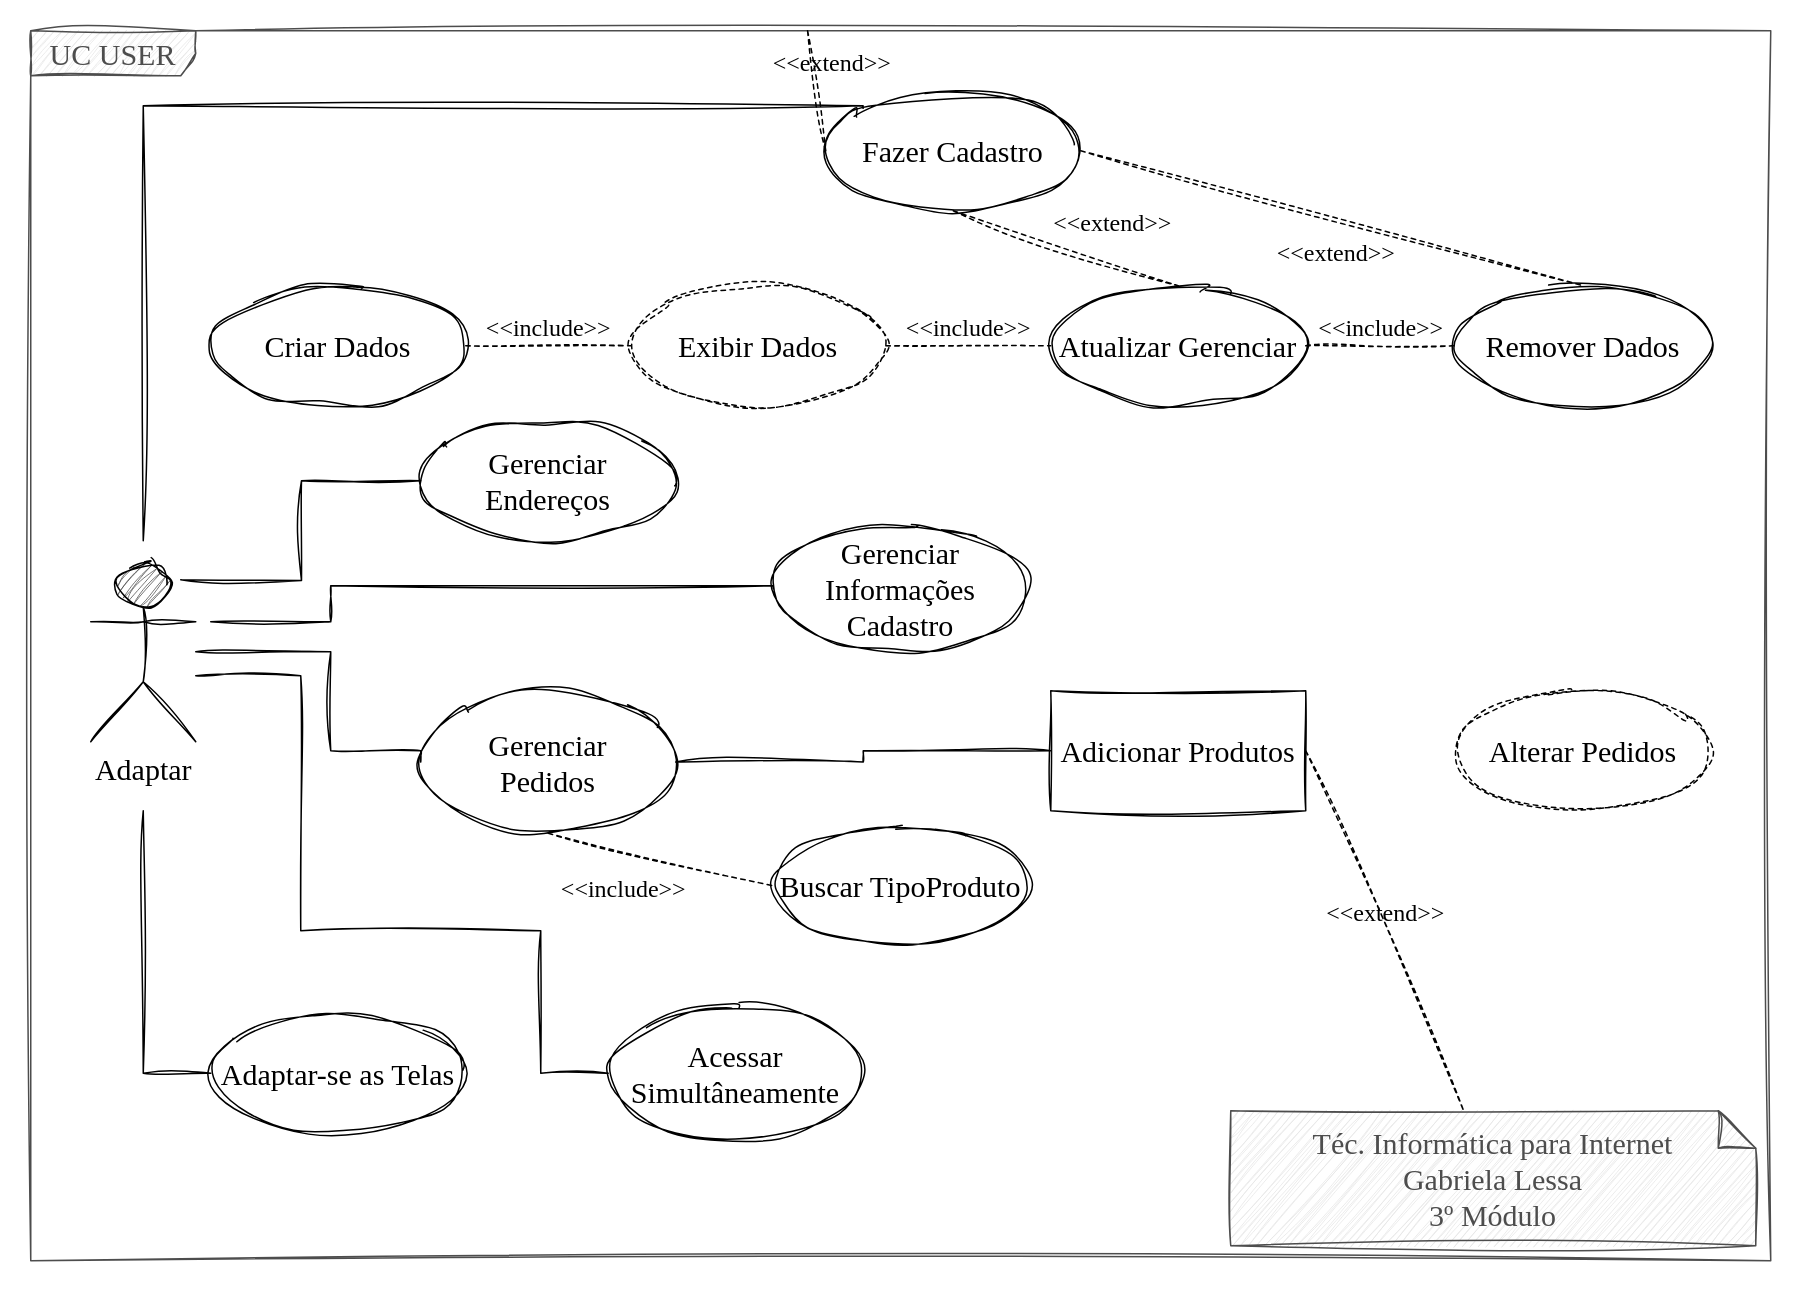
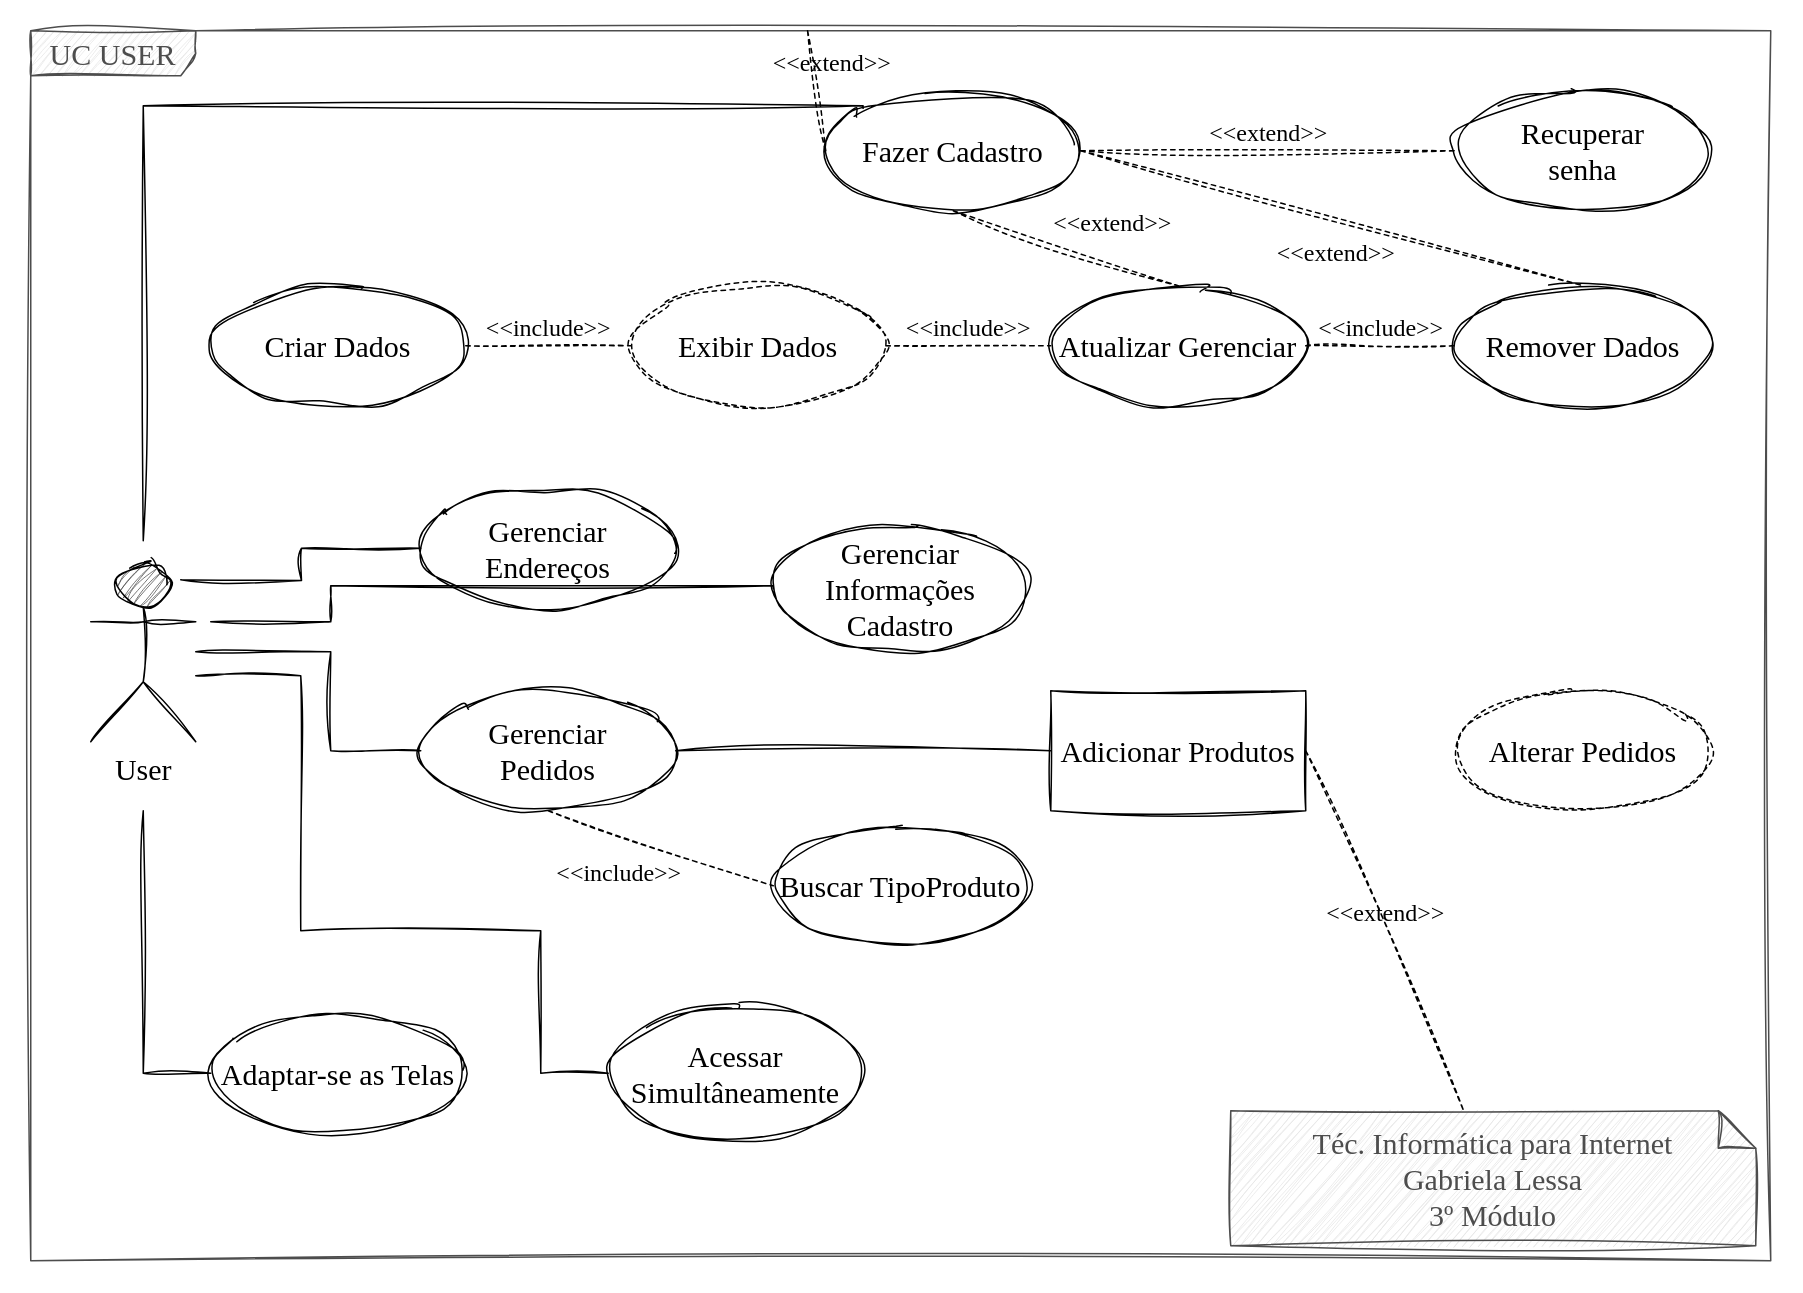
+ <mxCell id="29" value="&amp;lt;&amp;lt;extend&amp;gt;&amp;gt;" style="html=1;verticalAlign=bottom;labelBackgroundColor=none;endArrow=none;endFill=0;dashed=1;hachureGap=4;fontFamily=Architects Daughter;fontSource=https%3A%2F%2Ffonts.googleapis.com%2Fcss%3Ffamily%3DArchitects%2BDaughter;fontSize=16;rounded=0;exitX=1;exitY=0.5;exitDx=0;exitDy=0;entryX=0;entryY=0.5;entryDx=0;entryDy=0;sketch=1;curveFitting=1;jiggle=2;" parent="1" source="13" target="20" edge="1"><mxGeometry width="160" relative="1" as="geometry"><mxPoint x="680" y="150" as="sourcePoint" /><mxPoint x="840" y="150" as="targetPoint" /></mxGeometry></mxCell>
+ <mxCell id="20" value="Recuperar &lt;br&gt;senha" style="ellipse;whiteSpace=wrap;html=1;hachureGap=4;fontFamily=Architects Daughter;fontSource=https%3A%2F%2Ffonts.googleapis.com%2Fcss%3Ffamily%3DArchitects%2BDaughter;fontSize=20;fillColor=none;rounded=0;sketch=1;curveFitting=1;jiggle=2;" parent="1" vertex="1"><mxGeometry x="970" y="60" width="170" height="80" as="geometry" /></mxCell>
- <mxCell id="11" value="Gerenciar&lt;br&gt;Endereços" style="ellipse;whiteSpace=wrap;html=1;hachureGap=4;fontFamily=Architects Daughter;fontSource=https%3A%2F%2Ffonts.googleapis.com%2Fcss%3Ffamily%3DArchitects%2BDaughter;fontSize=20;fillColor=none;rounded=0;sketch=1;curveFitting=1;jiggle=2;" parent="1" vertex="1"><mxGeometry x="280" y="280" width="170" height="80" as="geometry" /></mxCell>
+ <mxCell id="11" value="Gerenciar&lt;br&gt;Endereços" style="ellipse;whiteSpace=wrap;html=1;hachureGap=4;fontFamily=Architects Daughter;fontSource=https%3A%2F%2Ffonts.googleapis.com%2Fcss%3Ffamily%3DArchitects%2BDaughter;fontSize=20;fillColor=none;rounded=0;sketch=1;curveFitting=1;jiggle=2;" parent="1" vertex="1"><mxGeometry x="280" y="325" width="170" height="80" as="geometry" /></mxCell>
- <mxCell id="19" value="Gerenciar&lt;br&gt;Pedidos" style="ellipse;whiteSpace=wrap;html=1;hachureGap=4;fontFamily=Architects Daughter;fontSource=https%3A%2F%2Ffonts.googleapis.com%2Fcss%3Ffamily%3DArchitects%2BDaughter;fontSize=20;fillColor=none;rounded=0;sketch=1;curveFitting=1;jiggle=2;" parent="1" vertex="1"><mxGeometry x="280" y="460" width="170" height="95" as="geometry" /></mxCell>
+ <mxCell id="19" value="Gerenciar&lt;br&gt;Pedidos" style="ellipse;whiteSpace=wrap;html=1;hachureGap=4;fontFamily=Architects Daughter;fontSource=https%3A%2F%2Ffonts.googleapis.com%2Fcss%3Ffamily%3DArchitects%2BDaughter;fontSize=20;fillColor=none;rounded=0;sketch=1;curveFitting=1;jiggle=2;" parent="1" vertex="1"><mxGeometry x="280" y="460" width="170" height="80" as="geometry" /></mxCell>
- <mxCell id="9" value="Adaptar" style="shape=umlActor;verticalLabelPosition=bottom;verticalAlign=top;html=1;hachureGap=4;fontFamily=Architects Daughter;fontSource=https%3A%2F%2Ffonts.googleapis.com%2Fcss%3Ffamily%3DArchitects%2BDaughter;fontSize=20;rounded=0;fillStyle=hatch;fillColor=#4D4D4D;sketch=1;curveFitting=1;jiggle=2;" parent="1" vertex="1"><mxGeometry x="60" y="374" width="70" height="120" as="geometry" /></mxCell>
+ <mxCell id="9" value="User" style="shape=umlActor;verticalLabelPosition=bottom;verticalAlign=top;html=1;hachureGap=4;fontFamily=Architects Daughter;fontSource=https%3A%2F%2Ffonts.googleapis.com%2Fcss%3Ffamily%3DArchitects%2BDaughter;fontSize=20;rounded=0;fillStyle=hatch;fillColor=#4D4D4D;sketch=1;curveFitting=1;jiggle=2;" parent="1" vertex="1"><mxGeometry x="60" y="374" width="70" height="120" as="geometry" /></mxCell>
